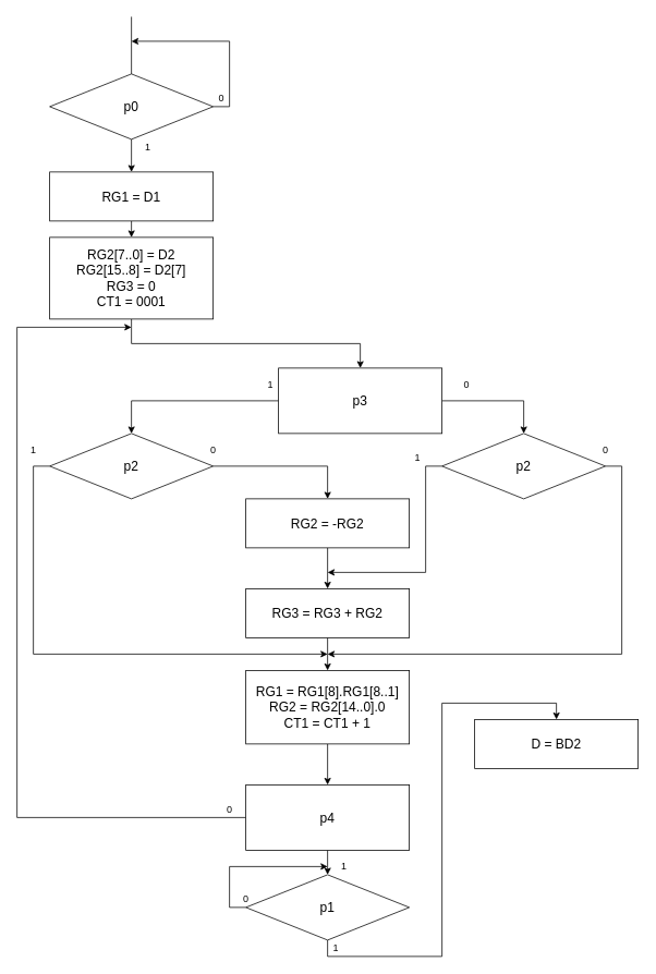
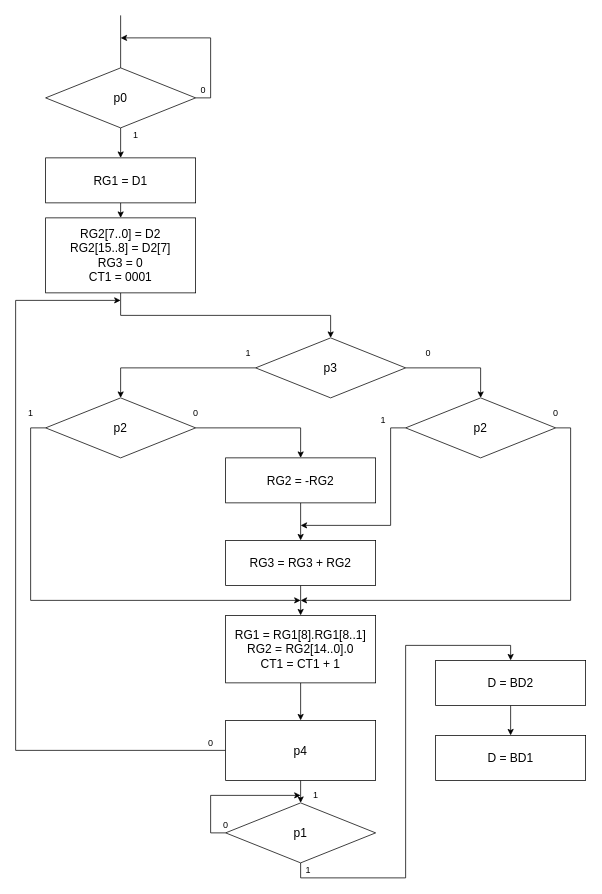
- <mxCell id="14" value="&lt;font style=&quot;font-size: 16px&quot;&gt;p3&lt;/font&gt;" style="whiteSpace=wrap;html=1;rounded=0;" vertex="1" parent="1"><mxGeometry x="340" y="450" width="200" height="80" as="geometry" /></mxCell>
+ <mxCell id="14" value="&lt;font style=&quot;font-size: 16px&quot;&gt;p3&lt;/font&gt;" style="rhombus;whiteSpace=wrap;html=1;" vertex="1" parent="1"><mxGeometry x="340" y="450" width="200" height="80" as="geometry" /></mxCell>
+ <mxCell id="42" style="edgeStyle=orthogonalEdgeStyle;rounded=0;orthogonalLoop=1;jettySize=auto;html=1;exitX=0.5;exitY=1;exitDx=0;exitDy=0;" edge="1" parent="1" source="43" target="45"><mxGeometry relative="1" as="geometry" /></mxCell>
+ <mxCell id="45" value="&lt;font style=&quot;font-size: 16px&quot;&gt;D = BD1&lt;/font&gt;" style="rounded=0;whiteSpace=wrap;html=1;" vertex="1" parent="1"><mxGeometry x="580" y="980" width="200" height="60" as="geometry" /></mxCell>
